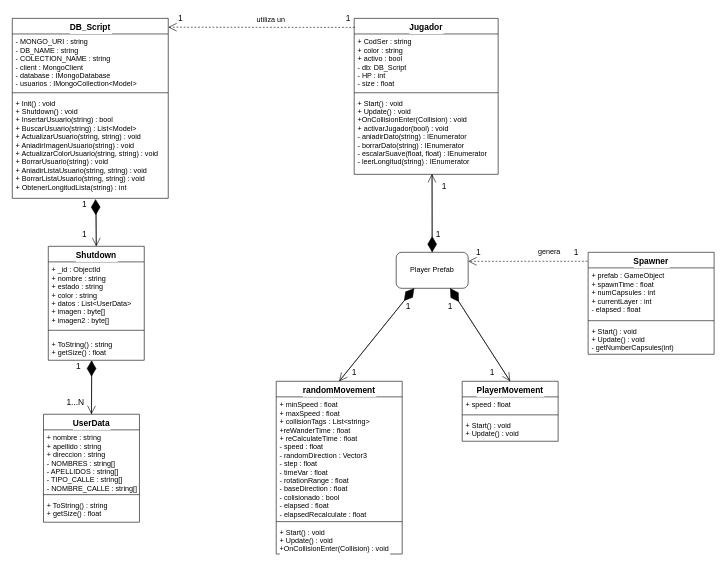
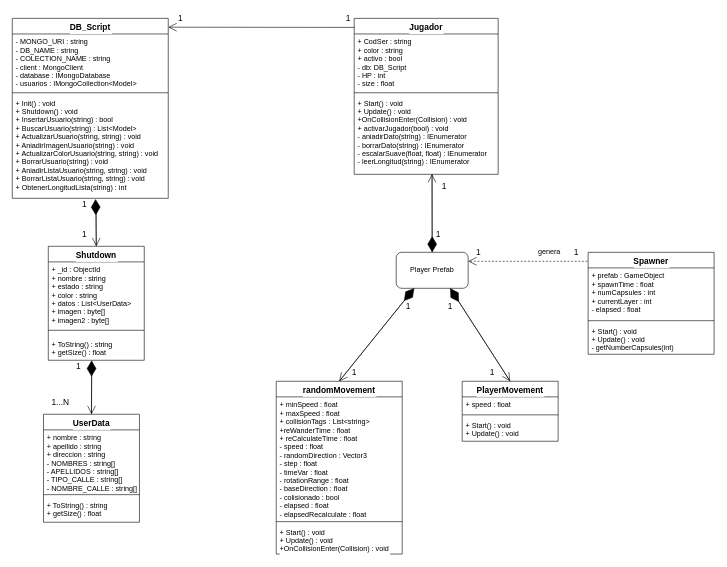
- <mxCell id="53" value="utiliza un" style="text;html=1;align=center;verticalAlign=middle;resizable=0;points=[];autosize=1;" vertex="1" parent="1"><mxGeometry x="421" y="22" width="60" height="20" as="geometry" /></mxCell>
- <mxCell id="37" value="" style="endArrow=open;endFill=1;endSize=12;html=1;entryX=1;entryY=0.049;entryDx=0;entryDy=0;entryPerimeter=0;exitX=0.003;exitY=0.058;exitDx=0;exitDy=0;exitPerimeter=0;dashed=1;" parent="1" source="7" target="3" edge="1"><mxGeometry width="160" relative="1" as="geometry"><mxPoint x="380" y="110" as="sourcePoint" /><mxPoint x="540" y="110" as="targetPoint" /></mxGeometry></mxCell>
+ <mxCell id="37" value="" style="endArrow=open;endFill=1;endSize=12;html=1;entryX=1;entryY=0.049;entryDx=0;entryDy=0;entryPerimeter=0;exitX=0.003;exitY=0.058;exitDx=0;exitDy=0;exitPerimeter=0;" parent="1" source="7" target="3" edge="1"><mxGeometry width="160" relative="1" as="geometry"><mxPoint x="380" y="110" as="sourcePoint" /><mxPoint x="540" y="110" as="targetPoint" /></mxGeometry></mxCell>
- <mxCell id="24" value="1...N" style="text;html=1;align=center;verticalAlign=middle;resizable=0;points=[];autosize=1;fontSize=14;" parent="1" vertex="1"><mxGeometry x="100" y="660" width="50" height="20" as="geometry" /></mxCell>
+ <mxCell id="24" value="1...N" style="text;html=1;align=center;verticalAlign=middle;resizable=0;points=[];autosize=1;fontSize=14;" parent="1" vertex="1"><mxGeometry x="75" y="660" width="50" height="20" as="geometry" /></mxCell>
